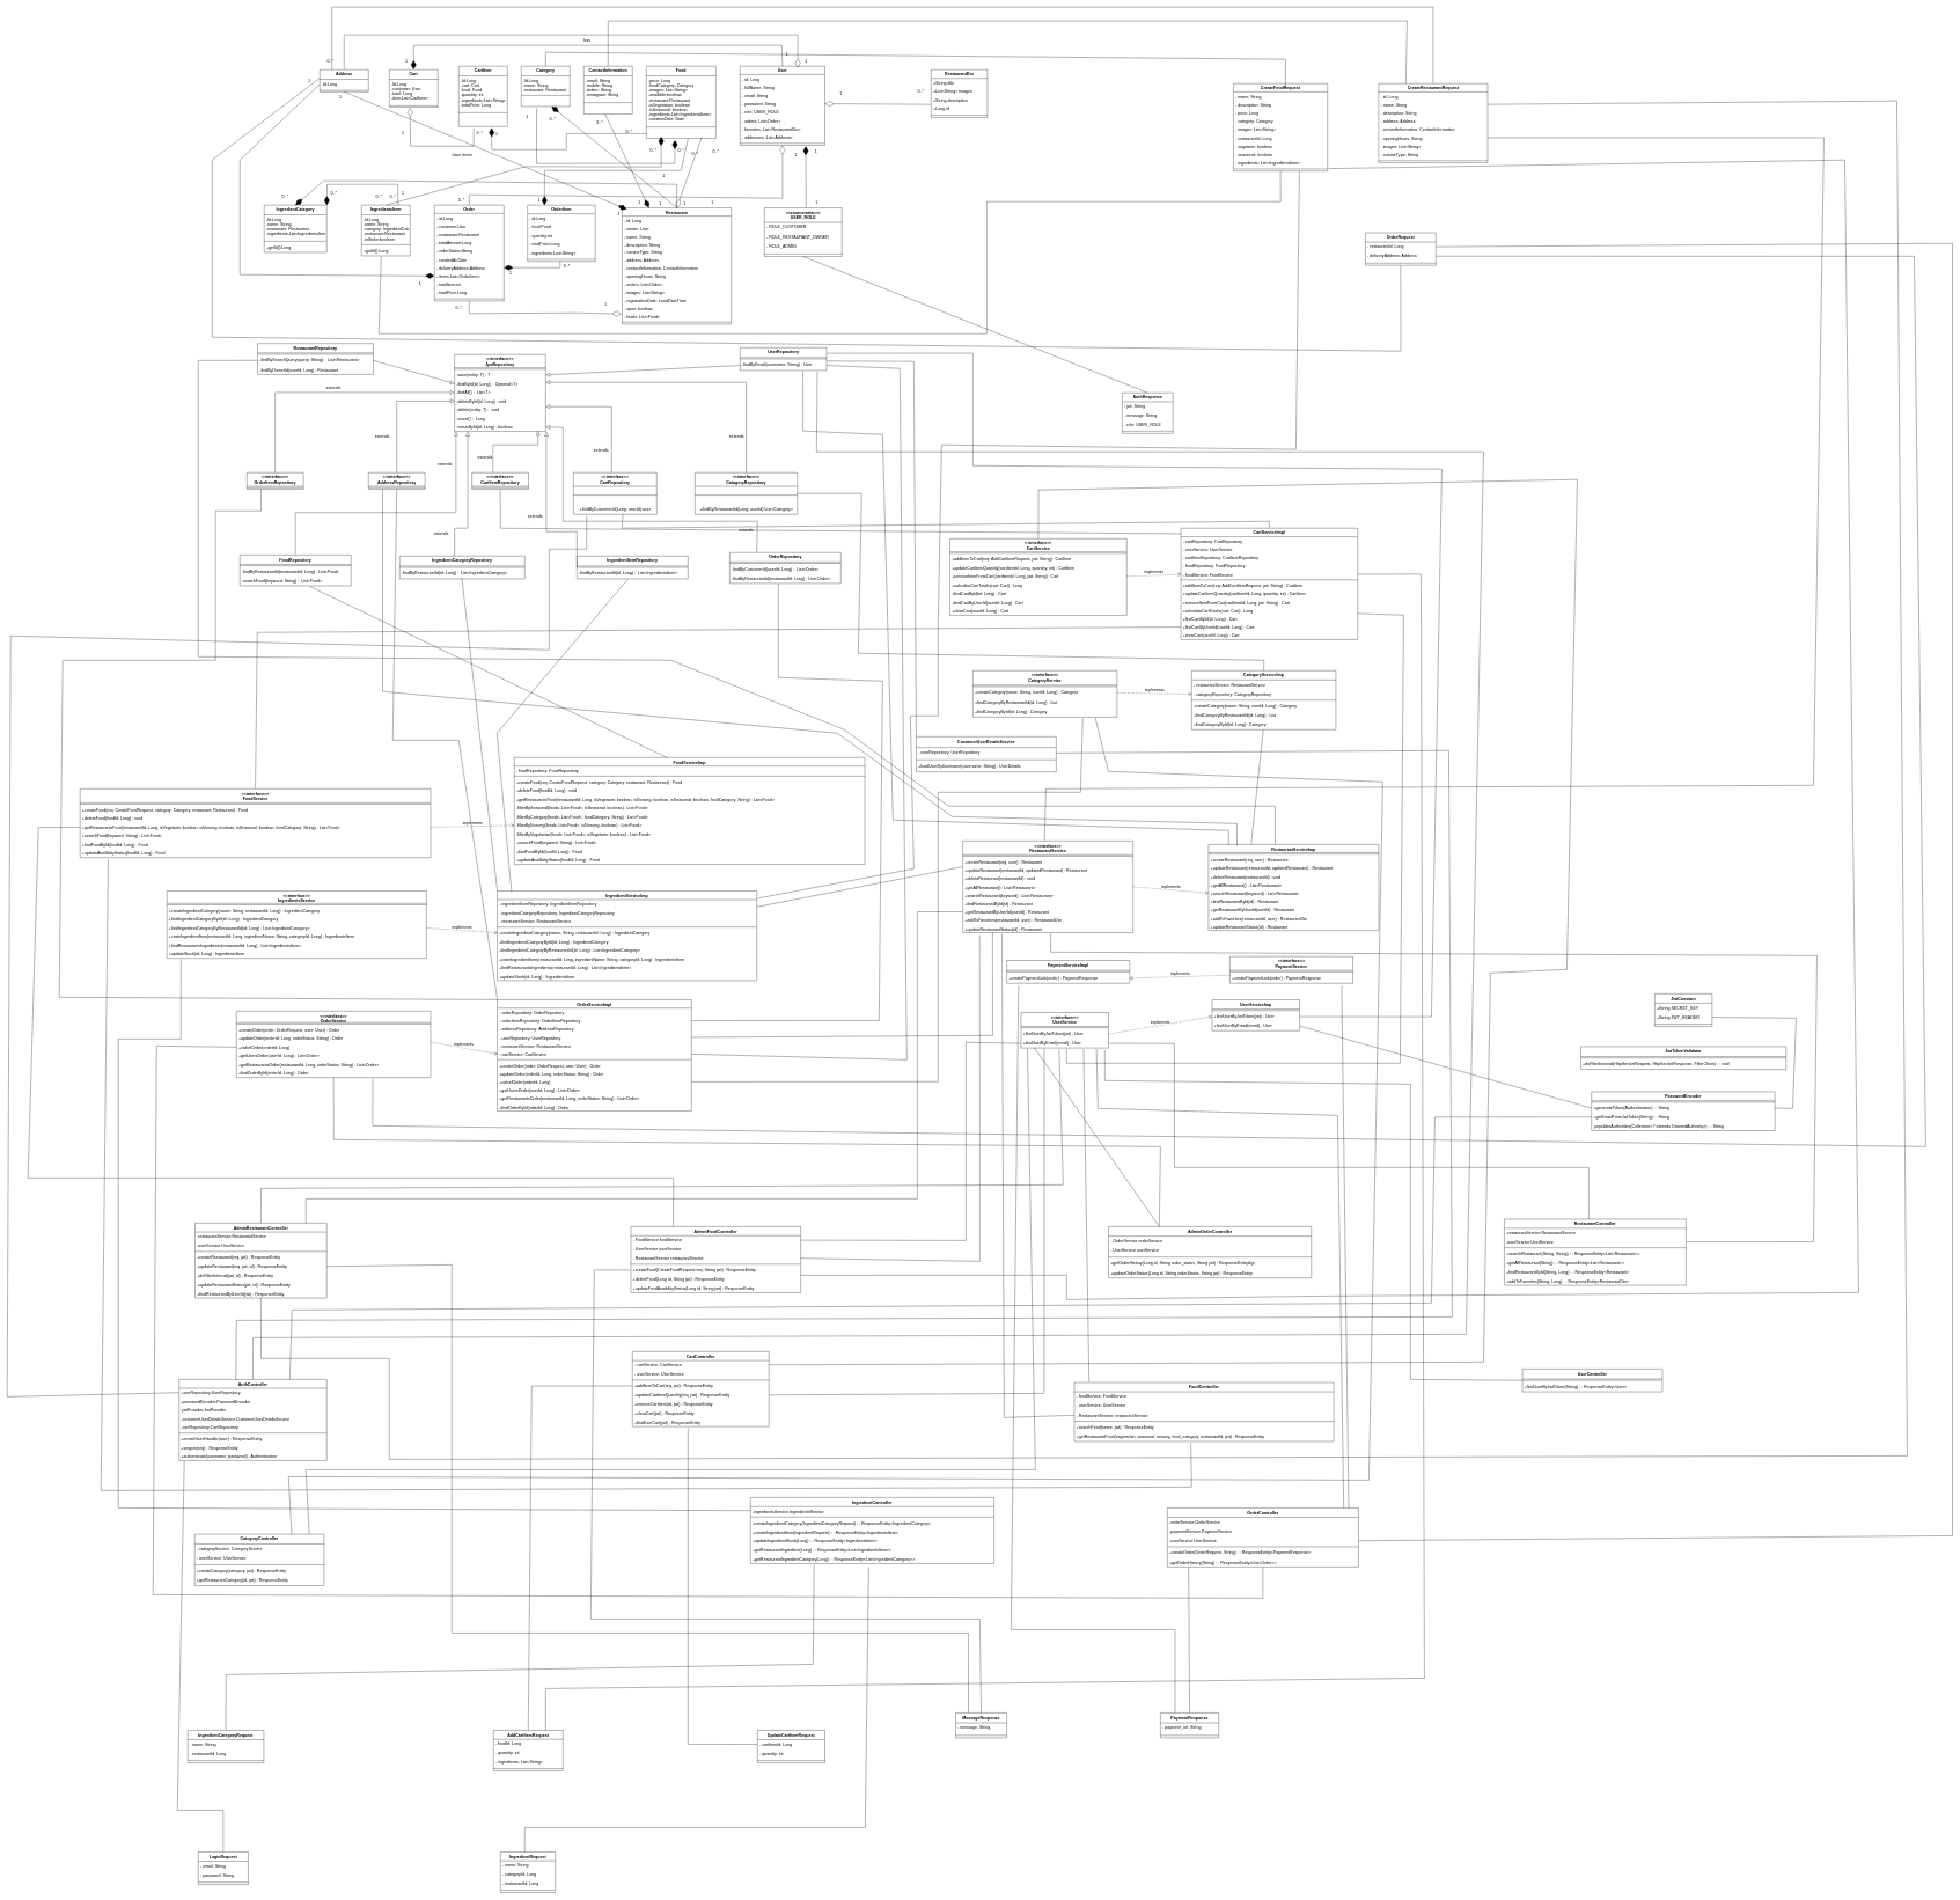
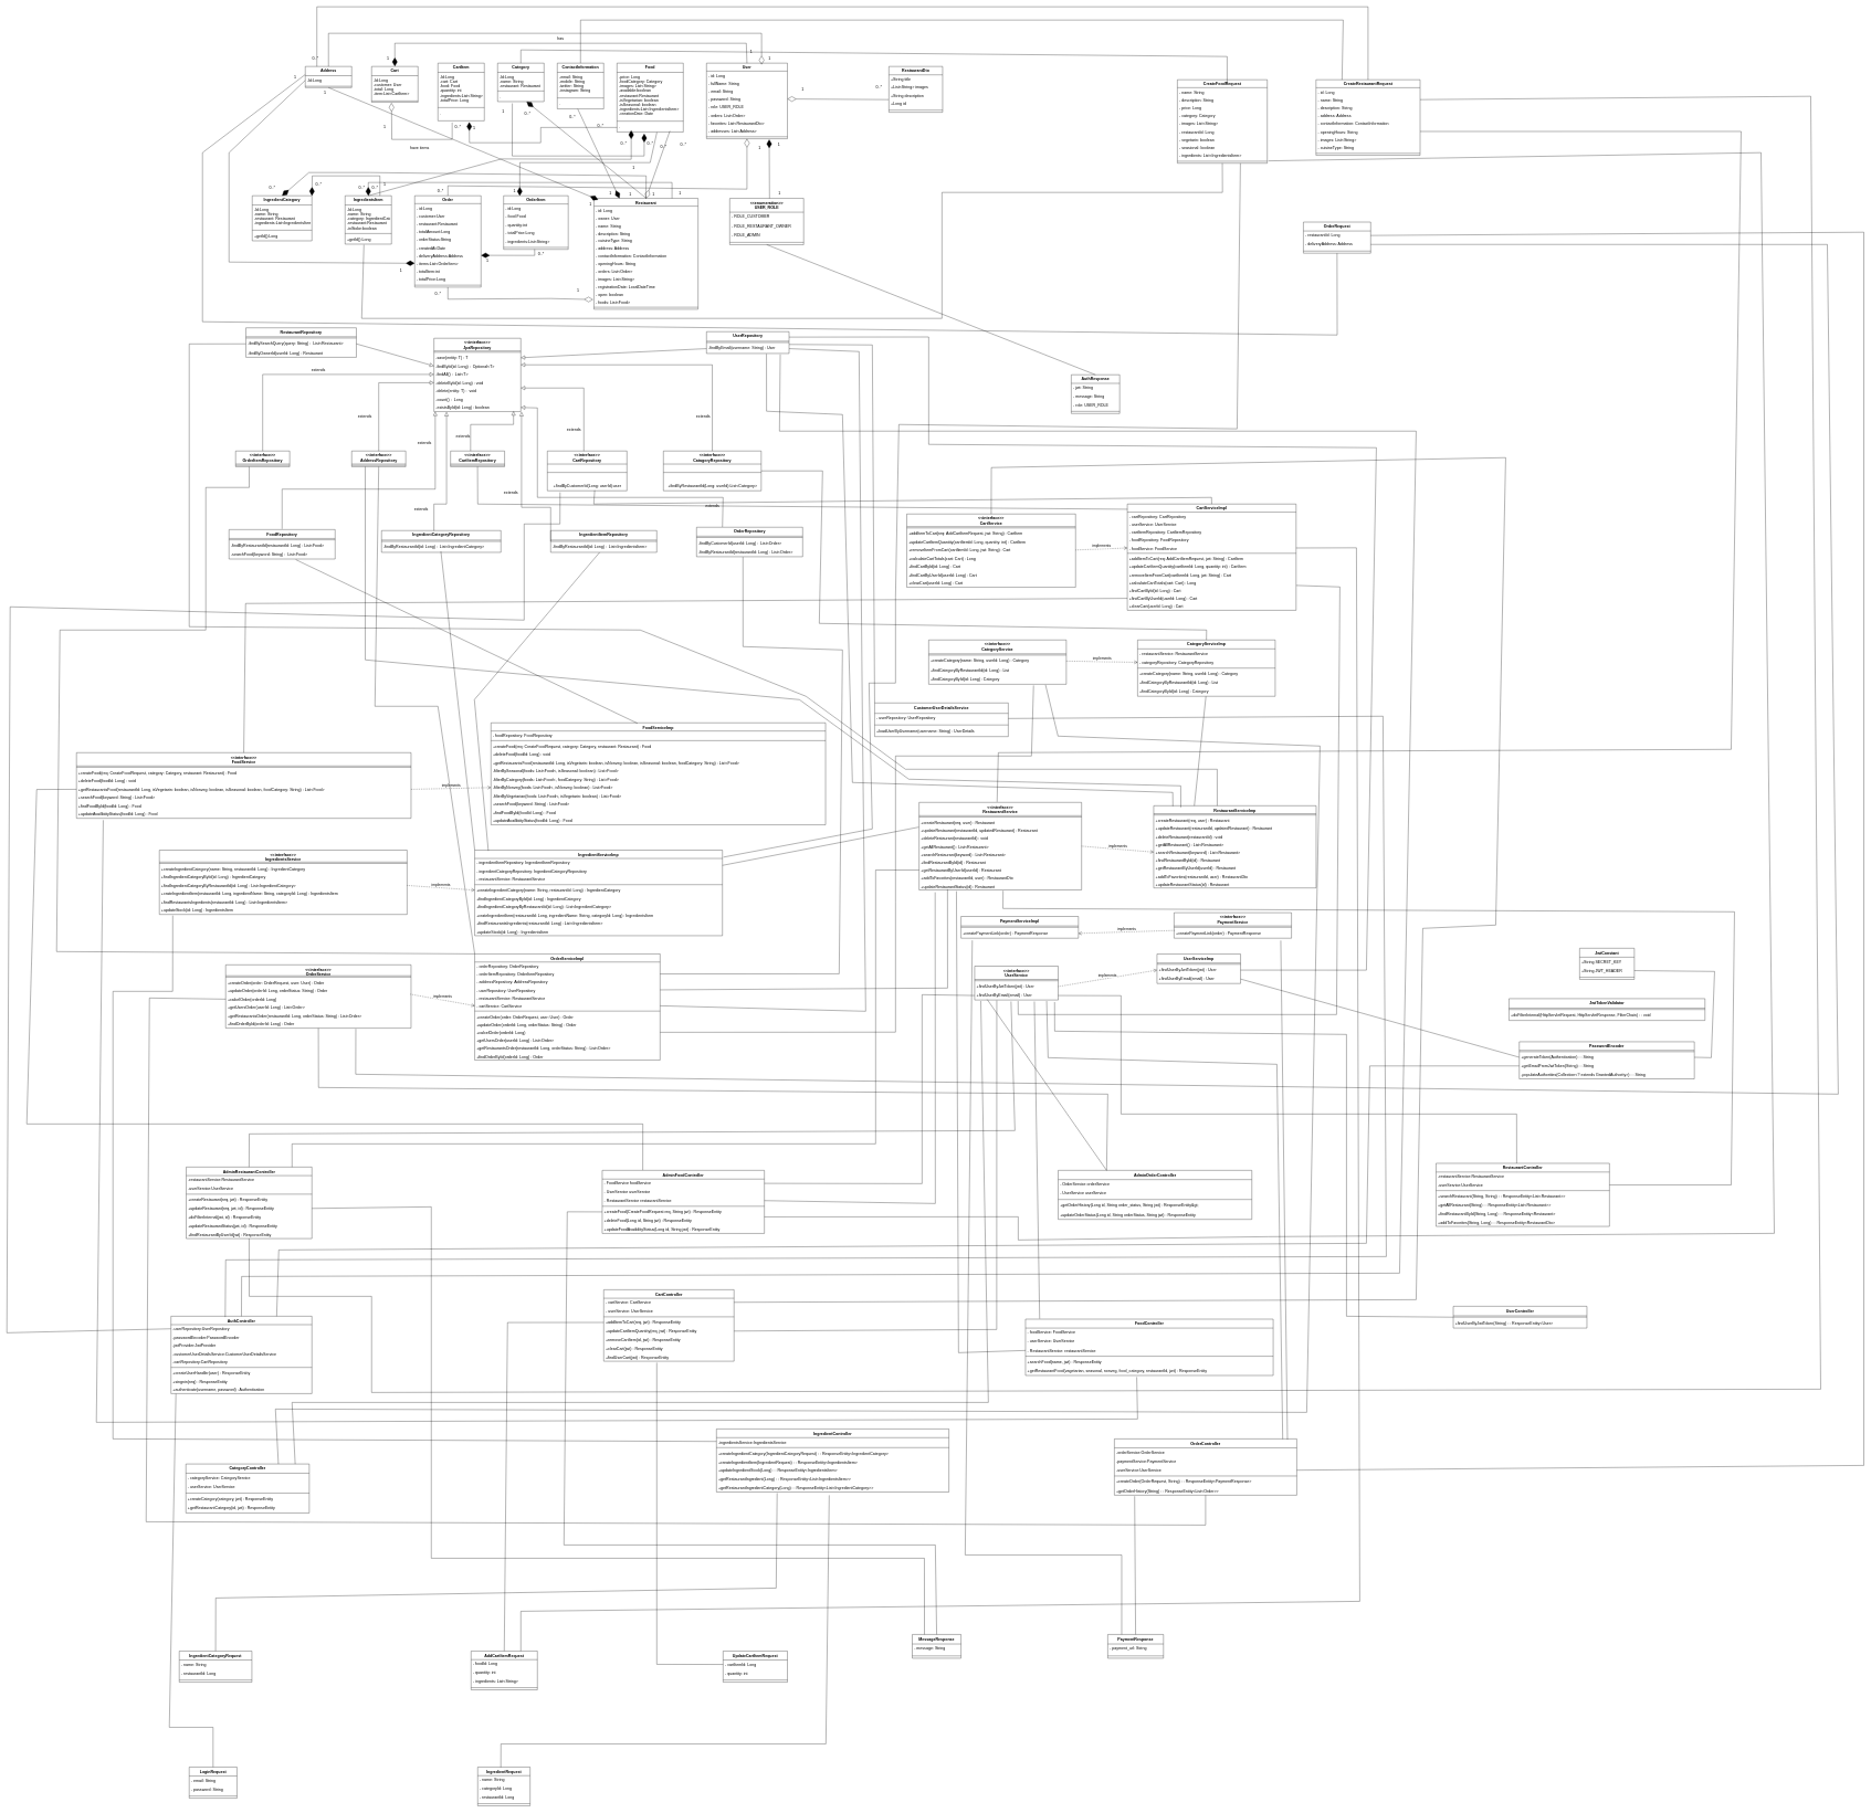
- <mxCell id="433" value="have items" style="text;html=1;align=center;verticalAlign=middle;whiteSpace=wrap;rounded=0;" parent="1" vertex="1"><mxGeometry x="1285" y="430" width="90" height="30" as="geometry" /></mxCell>
+ <mxCell id="433" value="have items" style="text;html=1;align=center;verticalAlign=middle;whiteSpace=wrap;rounded=0;" parent="1" vertex="1"><mxGeometry x="1220" y="430" width="90" height="30" as="geometry" /></mxCell>
+ <mxCell id="452" value="" style="endArrow=diamondThin;endFill=1;endSize=24;html=1;rounded=0;entryX=0.5;entryY=0;entryDx=0;entryDy=0;exitX=0.75;exitY=0;exitDx=0;exitDy=0;" parent="1" source="51" target="28" edge="1"><mxGeometry width="160" relative="1" as="geometry"><mxPoint x="1958" y="608" as="sourcePoint" /><mxPoint x="860" y="600" as="targetPoint" /><Array as="points"><mxPoint x="2026" y="550" /><mxPoint x="1580" y="550" /><mxPoint x="1110" y="550" /></Array></mxGeometry></mxCell>
